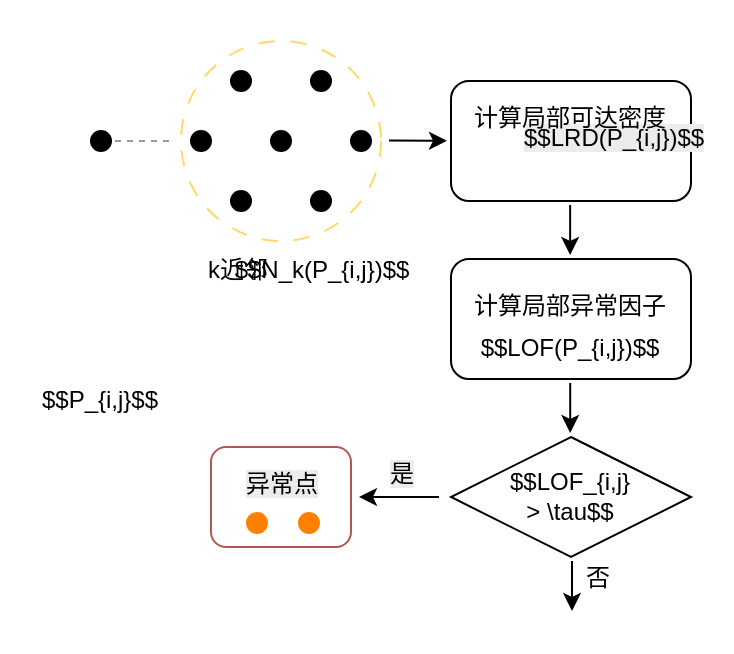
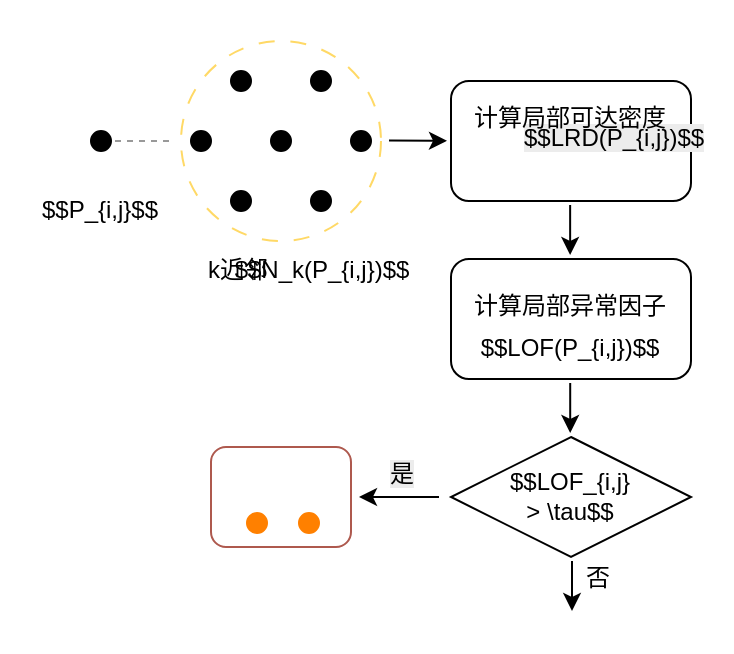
- <mxCell id="21" value="$$P_{i,j}$$" style="text;strokeColor=none;align=center;fillColor=none;html=1;verticalAlign=middle;whiteSpace=wrap;rounded=0;" parent="1" vertex="1"><mxGeometry x="20" y="185" width="60" height="30" as="geometry" /></mxCell>
+ <mxCell id="21" value="$$P_{i,j}$$" style="text;strokeColor=none;align=center;fillColor=none;html=1;verticalAlign=middle;whiteSpace=wrap;rounded=0;" parent="1" vertex="1"><mxGeometry x="20" y="90" width="60" height="30" as="geometry" /></mxCell>
- <mxCell id="27" value="&lt;span style=&quot;color: rgb(0, 0, 0); font-family: Helvetica; font-size: 12px; font-style: normal; font-variant-ligatures: normal; font-variant-caps: normal; font-weight: 400; letter-spacing: normal; orphans: 2; text-align: center; text-indent: 0px; text-transform: none; widows: 2; word-spacing: 0px; -webkit-text-stroke-width: 0px; white-space: normal; background-color: rgb(236, 236, 236); text-decoration-thickness: initial; text-decoration-style: initial; text-decoration-color: initial; display: inline !important; float: none;&quot;&gt;异常点&lt;/span&gt;" style="text;whiteSpace=wrap;html=1;" parent="1" vertex="1"><mxGeometry x="121" y="228" width="40" height="20" as="geometry" /></mxCell>
